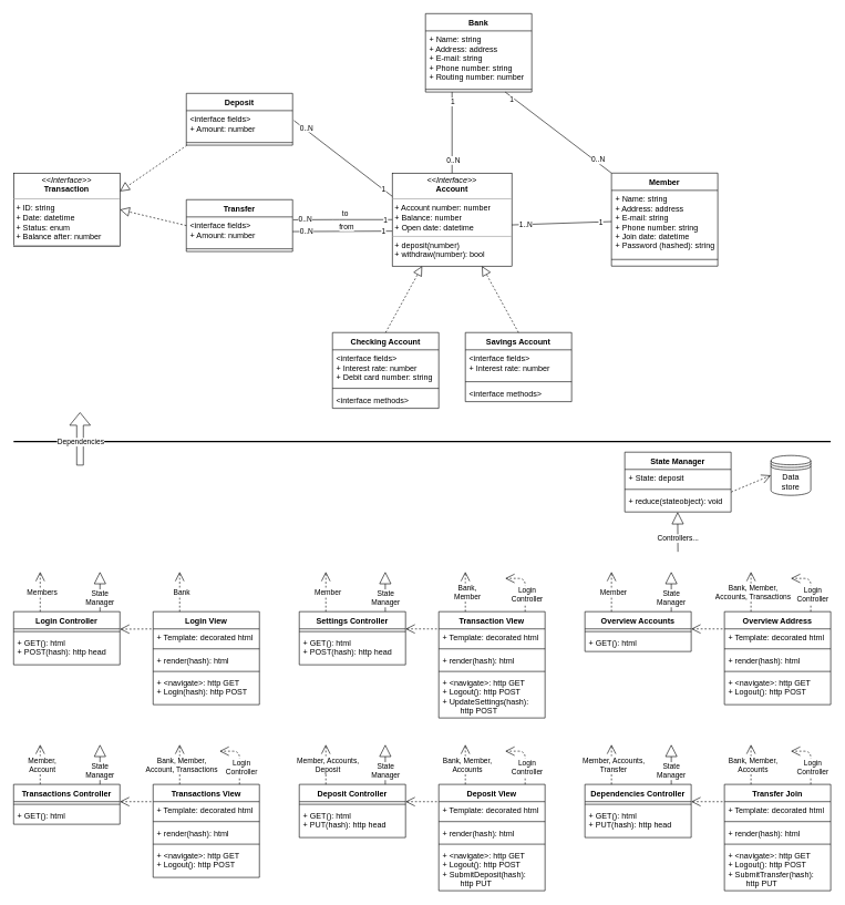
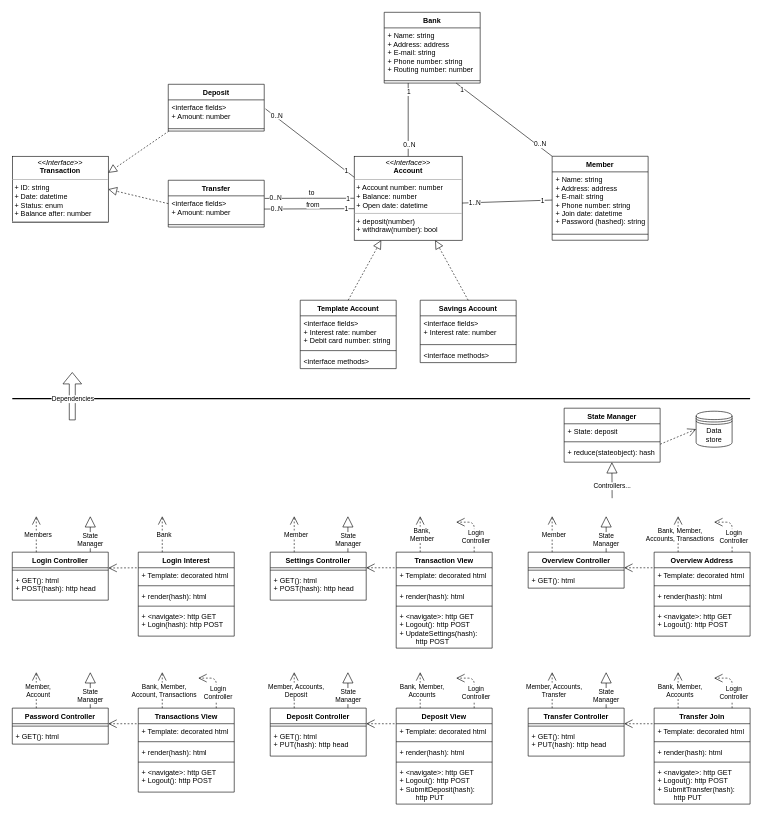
- <mxCell id="15" value="Checking Account" style="swimlane;fontStyle=1;align=center;verticalAlign=top;childLayout=stackLayout;horizontal=1;startSize=26;horizontalStack=0;resizeParent=1;resizeParentMax=0;resizeLast=0;collapsible=1;marginBottom=0;" parent="1" vertex="1"><mxGeometry x="500" y="500" width="160" height="114" as="geometry" /></mxCell>
+ <mxCell id="15" value="Template Account" style="swimlane;fontStyle=1;align=center;verticalAlign=top;childLayout=stackLayout;horizontal=1;startSize=26;horizontalStack=0;resizeParent=1;resizeParentMax=0;resizeLast=0;collapsible=1;marginBottom=0;" parent="1" vertex="1"><mxGeometry x="500" y="500" width="160" height="114" as="geometry" /></mxCell>
- <mxCell id="51" value="+ reduce(stateobject): void" style="text;strokeColor=none;fillColor=none;align=left;verticalAlign=top;spacingLeft=4;spacingRight=4;overflow=hidden;rotatable=0;points=[[0,0.5],[1,0.5]];portConstraint=eastwest;" parent="48" vertex="1"><mxGeometry y="60" width="160" height="30" as="geometry" /></mxCell>
+ <mxCell id="51" value="+ reduce(stateobject): hash" style="text;strokeColor=none;fillColor=none;align=left;verticalAlign=top;spacingLeft=4;spacingRight=4;overflow=hidden;rotatable=0;points=[[0,0.5],[1,0.5]];portConstraint=eastwest;" parent="48" vertex="1"><mxGeometry y="60" width="160" height="30" as="geometry" /></mxCell>
- <mxCell id="59" value="Login View" style="swimlane;fontStyle=1;align=center;verticalAlign=top;childLayout=stackLayout;horizontal=1;startSize=26;horizontalStack=0;resizeParent=1;resizeParentMax=0;resizeLast=0;collapsible=1;marginBottom=0;" parent="1" vertex="1"><mxGeometry x="230" y="920" width="160" height="140" as="geometry"><mxRectangle x="120" y="800" width="100" height="26" as="alternateBounds" /></mxGeometry></mxCell>
+ <mxCell id="59" value="Login Interest" style="swimlane;fontStyle=1;align=center;verticalAlign=top;childLayout=stackLayout;horizontal=1;startSize=26;horizontalStack=0;resizeParent=1;resizeParentMax=0;resizeLast=0;collapsible=1;marginBottom=0;" parent="1" vertex="1"><mxGeometry x="230" y="920" width="160" height="140" as="geometry"><mxRectangle x="120" y="800" width="100" height="26" as="alternateBounds" /></mxGeometry></mxCell>
- <mxCell id="84" value="Overview Accounts" style="swimlane;fontStyle=1;align=center;verticalAlign=top;childLayout=stackLayout;horizontal=1;startSize=26;horizontalStack=0;resizeParent=1;resizeParentMax=0;resizeLast=0;collapsible=1;marginBottom=0;" parent="1" vertex="1"><mxGeometry x="880" y="920" width="160" height="60" as="geometry" /></mxCell>
+ <mxCell id="84" value="Overview Controller" style="swimlane;fontStyle=1;align=center;verticalAlign=top;childLayout=stackLayout;horizontal=1;startSize=26;horizontalStack=0;resizeParent=1;resizeParentMax=0;resizeLast=0;collapsible=1;marginBottom=0;" parent="1" vertex="1"><mxGeometry x="880" y="920" width="160" height="60" as="geometry" /></mxCell>
- <mxCell id="98" value="Transactions Controller" style="swimlane;fontStyle=1;align=center;verticalAlign=top;childLayout=stackLayout;horizontal=1;startSize=26;horizontalStack=0;resizeParent=1;resizeParentMax=0;resizeLast=0;collapsible=1;marginBottom=0;" parent="1" vertex="1"><mxGeometry x="20" y="1180" width="160" height="60" as="geometry" /></mxCell>
+ <mxCell id="98" value="Password Controller" style="swimlane;fontStyle=1;align=center;verticalAlign=top;childLayout=stackLayout;horizontal=1;startSize=26;horizontalStack=0;resizeParent=1;resizeParentMax=0;resizeLast=0;collapsible=1;marginBottom=0;" parent="1" vertex="1"><mxGeometry x="20" y="1180" width="160" height="60" as="geometry" /></mxCell>
- <mxCell id="126" value="Dependencies Controller" style="swimlane;fontStyle=1;align=center;verticalAlign=top;childLayout=stackLayout;horizontal=1;startSize=26;horizontalStack=0;resizeParent=1;resizeParentMax=0;resizeLast=0;collapsible=1;marginBottom=0;" parent="1" vertex="1"><mxGeometry x="880" y="1180" width="160" height="80" as="geometry" /></mxCell>
+ <mxCell id="126" value="Transfer Controller" style="swimlane;fontStyle=1;align=center;verticalAlign=top;childLayout=stackLayout;horizontal=1;startSize=26;horizontalStack=0;resizeParent=1;resizeParentMax=0;resizeLast=0;collapsible=1;marginBottom=0;" parent="1" vertex="1"><mxGeometry x="880" y="1180" width="160" height="80" as="geometry" /></mxCell>
